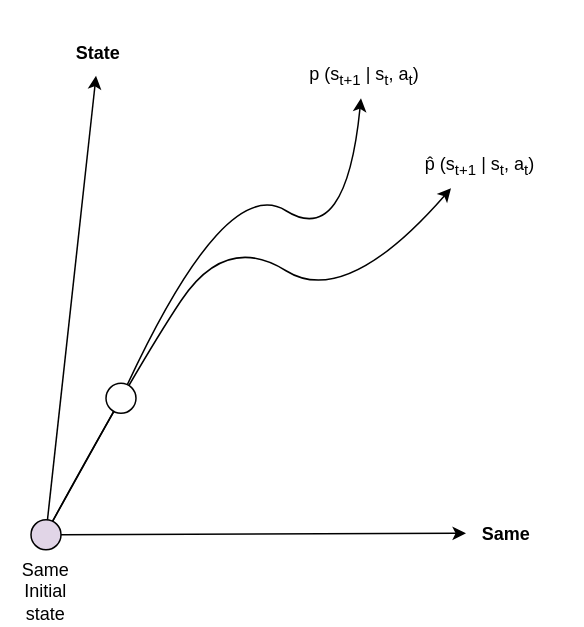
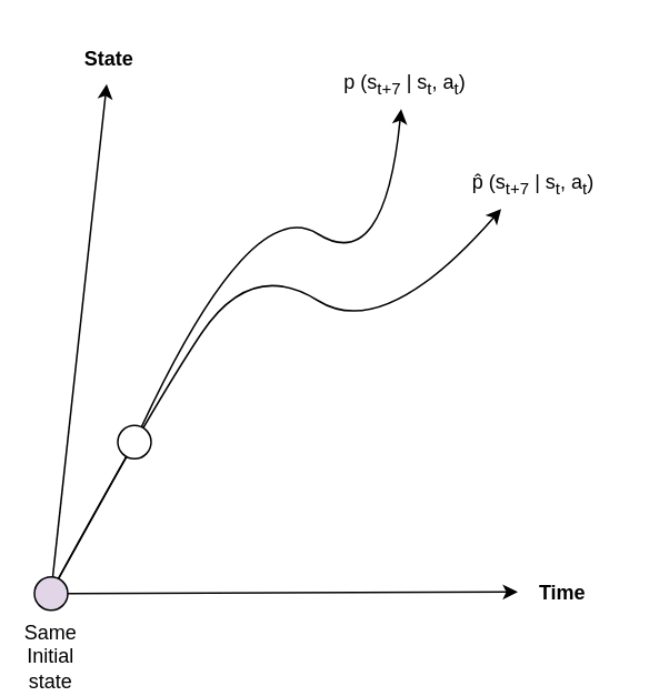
- <mxCell id="12" value="p (s&lt;sub&gt;t+1&lt;/sub&gt;&amp;nbsp;| s&lt;sub&gt;t&lt;/sub&gt;, a&lt;sub&gt;t&lt;/sub&gt;)" style="text;html=1;align=center;verticalAlign=middle;whiteSpace=wrap;rounded=0;" vertex="1" parent="1"><mxGeometry x="195" y="35" width="95" height="30" as="geometry" /></mxCell>
+ <mxCell id="12" value="p (s&lt;sub&gt;t+7&lt;/sub&gt;&amp;nbsp;| s&lt;sub&gt;t&lt;/sub&gt;, a&lt;sub&gt;t&lt;/sub&gt;)" style="text;html=1;align=center;verticalAlign=middle;whiteSpace=wrap;rounded=0;" vertex="1" parent="1"><mxGeometry x="195" y="35" width="95" height="30" as="geometry" /></mxCell>
- <mxCell id="13" value="p̂ (s&lt;sub&gt;t+1&lt;/sub&gt;&amp;nbsp;| s&lt;sub&gt;t&lt;/sub&gt;, a&lt;sub&gt;t&lt;/sub&gt;)" style="text;html=1;align=center;verticalAlign=middle;whiteSpace=wrap;rounded=0;" vertex="1" parent="1"><mxGeometry x="272" y="95" width="95" height="30" as="geometry" /></mxCell>
+ <mxCell id="13" value="p̂ (s&lt;sub&gt;t+7&lt;/sub&gt;&amp;nbsp;| s&lt;sub&gt;t&lt;/sub&gt;, a&lt;sub&gt;t&lt;/sub&gt;)" style="text;html=1;align=center;verticalAlign=middle;whiteSpace=wrap;rounded=0;" vertex="1" parent="1"><mxGeometry x="272" y="95" width="95" height="30" as="geometry" /></mxCell>
- <mxCell id="7" value="Same" style="text;html=1;align=center;verticalAlign=middle;whiteSpace=wrap;rounded=0;fontStyle=1" vertex="1" parent="1"><mxGeometry x="307" y="341" width="60" height="30" as="geometry" /></mxCell>
+ <mxCell id="7" value="Time" style="text;html=1;align=center;verticalAlign=middle;whiteSpace=wrap;rounded=0;fontStyle=1" vertex="1" parent="1"><mxGeometry x="307" y="341" width="60" height="30" as="geometry" /></mxCell>
